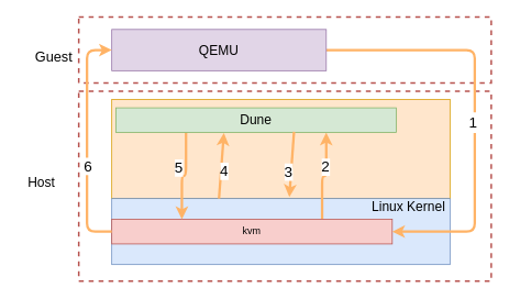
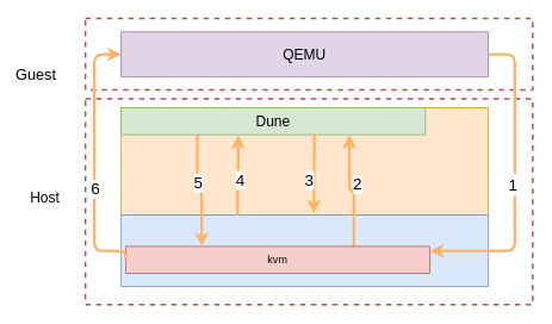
- <mxCell id="15" value="QEMU" style="rounded=0;whiteSpace=wrap;html=1;fillColor=#e1d5e7;strokeColor=#9673a6;shadow=0;sketch=0;fontSize=16;" parent="1" vertex="1"><mxGeometry x="135" y="35" width="260" height="50" as="geometry" /></mxCell>
+ <mxCell id="15" value="QEMU" style="rounded=0;whiteSpace=wrap;html=1;fillColor=#e1d5e7;strokeColor=#9673a6;shadow=0;sketch=0;fontSize=16;" parent="1" vertex="1"><mxGeometry x="135" y="35" width="410" height="50" as="geometry" /></mxCell>
- <mxCell id="22" value="Guest" style="text;html=1;strokeColor=none;fillColor=none;align=center;verticalAlign=middle;whiteSpace=wrap;rounded=0;dashed=1;fontStyle=0;fontSize=17;" parent="1" vertex="1"><mxGeometry x="35" y="52.5" width="60" height="32.5" as="geometry" /></mxCell>
+ <mxCell id="22" value="Guest" style="text;html=1;strokeColor=none;fillColor=none;align=center;verticalAlign=middle;whiteSpace=wrap;rounded=0;dashed=1;fontStyle=0;fontSize=17;" parent="1" vertex="1"><mxGeometry x="10" y="67.5" width="60" height="32.5" as="geometry" /></mxCell>
- <mxCell id="11" value="Dune" style="rounded=0;whiteSpace=wrap;html=1;fillColor=#d5e8d4;strokeColor=#82b366;shadow=0;sketch=0;fontSize=16;" parent="1" vertex="1"><mxGeometry x="140" y="130" width="340" height="30" as="geometry" /></mxCell>
+ <mxCell id="11" value="Dune" style="rounded=0;whiteSpace=wrap;html=1;fillColor=#d5e8d4;strokeColor=#82b366;shadow=0;sketch=0;fontSize=16;" parent="1" vertex="1"><mxGeometry x="135" y="120" width="340" height="30" as="geometry" /></mxCell>
- <mxCell id="12" value="Linux Kernel" style="text;html=1;strokeColor=none;fillColor=none;align=center;verticalAlign=middle;whiteSpace=wrap;rounded=0;shadow=0;sketch=0;fontSize=16;" parent="1" vertex="1"><mxGeometry x="445" y="240" width="100" height="20" as="geometry" /></mxCell>
- <mxCell id="8" value="kvm" style="rounded=0;whiteSpace=wrap;html=1;fillColor=#f8cecc;strokeColor=#b85450;shadow=0;sketch=0;" parent="1" vertex="1"><mxGeometry x="135" y="265" width="340" height="30" as="geometry" /></mxCell>
+ <mxCell id="8" value="kvm" style="rounded=0;whiteSpace=wrap;html=1;fillColor=#f8cecc;strokeColor=#b85450;shadow=0;sketch=0;" parent="1" vertex="1"><mxGeometry x="140" y="275" width="340" height="30" as="geometry" /></mxCell>
